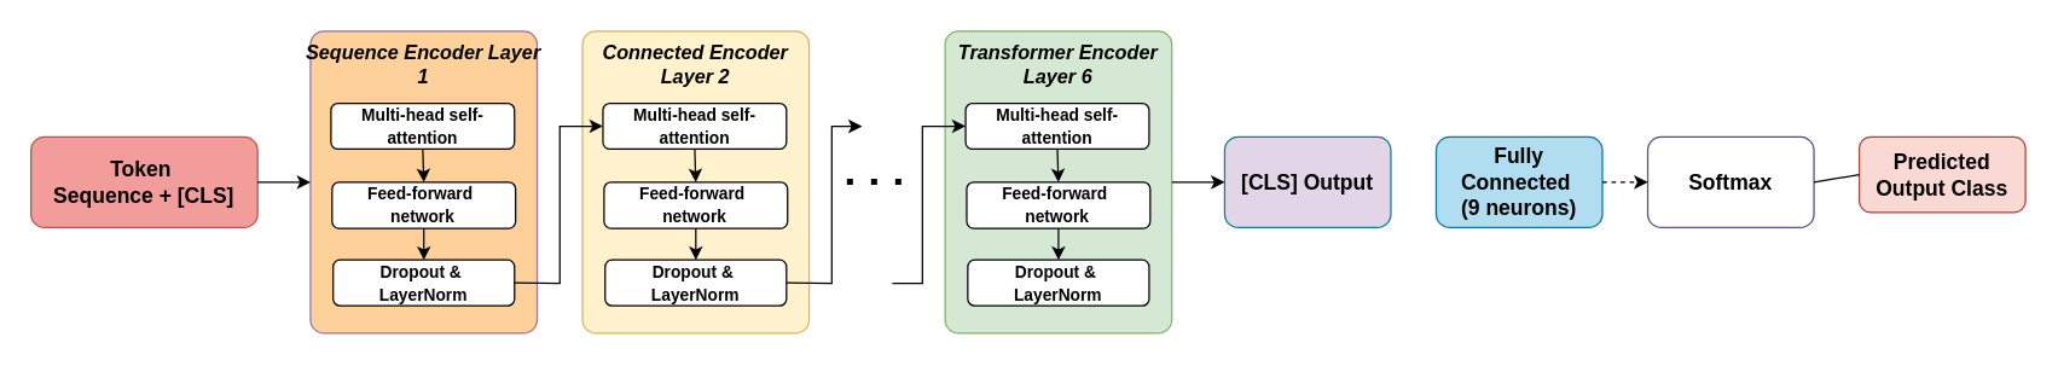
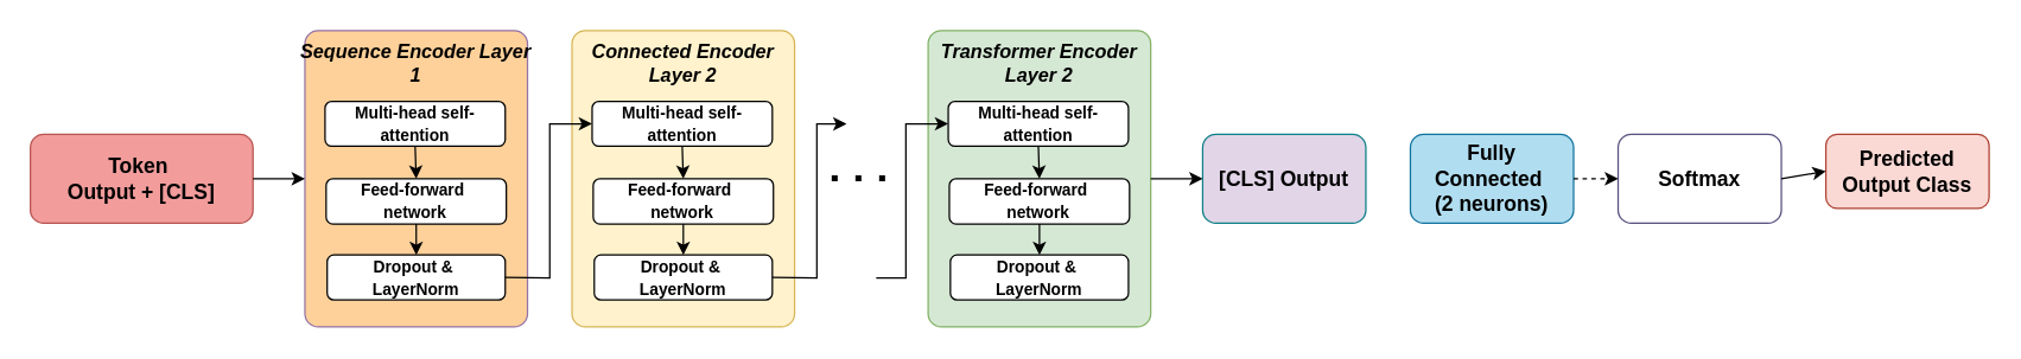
- <mxCell id="26" value="&lt;span style=&quot;font-size: 13px;&quot;&gt;&lt;i&gt;Transformer Encoder Layer 6&lt;/i&gt;&lt;/span&gt;" style="text;html=1;align=center;verticalAlign=middle;whiteSpace=wrap;rounded=0;fontStyle=1" vertex="1" parent="24"><mxGeometry y="13.017" width="160" height="17.355" as="geometry" /></mxCell>
+ <mxCell id="26" value="&lt;span style=&quot;font-size: 13px;&quot;&gt;&lt;i&gt;Transformer Encoder Layer 2&lt;/i&gt;&lt;/span&gt;" style="text;html=1;align=center;verticalAlign=middle;whiteSpace=wrap;rounded=0;fontStyle=1" vertex="1" parent="24"><mxGeometry y="13.017" width="160" height="17.355" as="geometry" /></mxCell>
- <mxCell id="39" value="" style="endArrow=none;html=1;rounded=0;exitX=1;exitY=0.5;exitDx=0;exitDy=0;entryX=0;entryY=0.5;entryDx=0;entryDy=0;" edge="1" parent="1" source="35" target="36"><mxGeometry width="50" height="50" relative="1" as="geometry"><mxPoint x="1070" y="130" as="sourcePoint" /><mxPoint x="1100" y="130" as="targetPoint" /></mxGeometry></mxCell>
+ <mxCell id="39" value="" style="endArrow=classic;html=1;rounded=0;exitX=1;exitY=0.5;exitDx=0;exitDy=0;entryX=0;entryY=0.5;entryDx=0;entryDy=0;" edge="1" parent="1" source="35" target="36"><mxGeometry width="50" height="50" relative="1" as="geometry"><mxPoint x="1070" y="130" as="sourcePoint" /><mxPoint x="1100" y="130" as="targetPoint" /></mxGeometry></mxCell>
- <mxCell id="2" value="&lt;span style=&quot;font-size: 14px;&quot;&gt;&lt;b&gt;Token&amp;nbsp;&lt;/b&gt;&lt;/span&gt;&lt;div&gt;&lt;span style=&quot;font-size: 14px;&quot;&gt;&lt;b&gt;Sequence + [CLS]&lt;/b&gt;&lt;/span&gt;&lt;/div&gt;" style="rounded=1;whiteSpace=wrap;html=1;fillColor=light-dark(#f29c9c, #9d4545);strokeColor=#b85450;" vertex="1" parent="1"><mxGeometry x="20" y="90" width="150" height="60" as="geometry" /></mxCell>
+ <mxCell id="2" value="&lt;span style=&quot;font-size: 14px;&quot;&gt;&lt;b&gt;Token&amp;nbsp;&lt;/b&gt;&lt;/span&gt;&lt;div&gt;&lt;span style=&quot;font-size: 14px;&quot;&gt;&lt;b&gt;Output + [CLS]&lt;/b&gt;&lt;/span&gt;&lt;/div&gt;" style="rounded=1;whiteSpace=wrap;html=1;fillColor=light-dark(#f29c9c, #9d4545);strokeColor=#b85450;" vertex="1" parent="1"><mxGeometry x="20" y="90" width="150" height="60" as="geometry" /></mxCell>
- <mxCell id="34" value="&lt;span style=&quot;font-size: 14px;&quot;&gt;&lt;b&gt;Fully Connected&amp;nbsp;&lt;/b&gt;&lt;/span&gt;&lt;div&gt;&lt;span style=&quot;font-size: 14px;&quot;&gt;&lt;b&gt;(9 neurons)&lt;/b&gt;&lt;/span&gt;&lt;/div&gt;" style="rounded=1;whiteSpace=wrap;html=1;fillColor=#b1ddf0;strokeColor=#10739e;" vertex="1" parent="1"><mxGeometry x="950" y="90" width="110" height="60" as="geometry" /></mxCell>
+ <mxCell id="34" value="&lt;span style=&quot;font-size: 14px;&quot;&gt;&lt;b&gt;Fully Connected&amp;nbsp;&lt;/b&gt;&lt;/span&gt;&lt;div&gt;&lt;span style=&quot;font-size: 14px;&quot;&gt;&lt;b&gt;(2 neurons)&lt;/b&gt;&lt;/span&gt;&lt;/div&gt;" style="rounded=1;whiteSpace=wrap;html=1;fillColor=#b1ddf0;strokeColor=#10739e;" vertex="1" parent="1"><mxGeometry x="950" y="90" width="110" height="60" as="geometry" /></mxCell>
